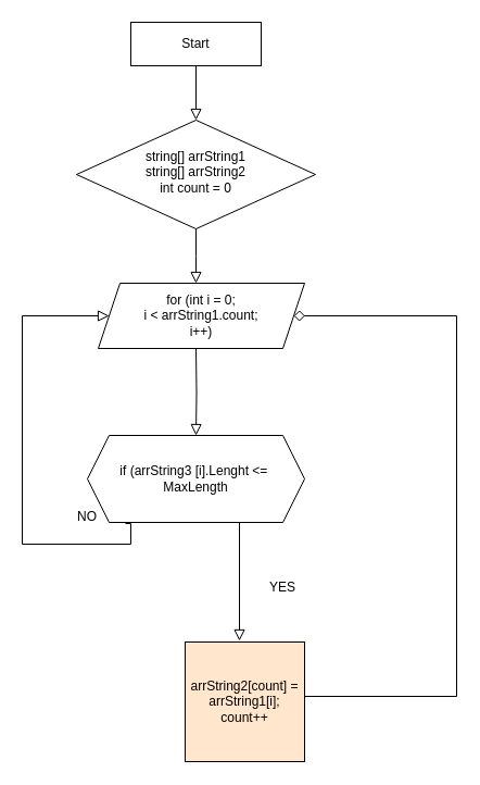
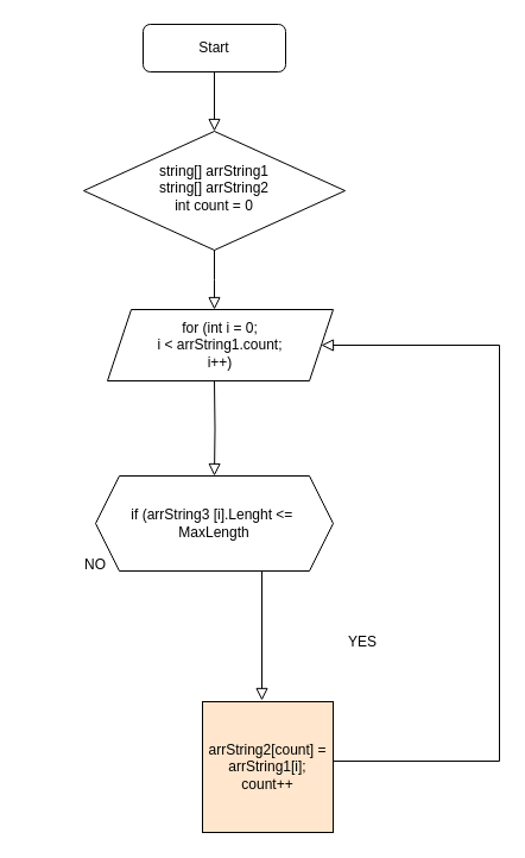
- <mxCell id="3" value="Start" style="whiteSpace=wrap;html=1;fontSize=12;glass=0;strokeWidth=1;shadow=0;rounded=0;" parent="1" vertex="1"><mxGeometry x="120" y="20" width="120" height="40" as="geometry" /></mxCell>
+ <mxCell id="3" value="Start" style="rounded=1;whiteSpace=wrap;html=1;fontSize=12;glass=0;strokeWidth=1;shadow=0;" parent="1" vertex="1"><mxGeometry x="120" y="20" width="120" height="40" as="geometry" /></mxCell>
- <mxCell id="14" value="" style="rounded=0;html=1;jettySize=auto;orthogonalLoop=1;fontSize=11;endArrow=diamond;endFill=0;endSize=8;strokeWidth=1;shadow=0;labelBackgroundColor=none;edgeStyle=orthogonalEdgeStyle;exitX=1;exitY=0.5;exitDx=0;exitDy=0;entryX=1;entryY=0.5;entryDx=0;entryDy=0;" edge="1" parent="1" source="13" target="6"><mxGeometry relative="1" as="geometry"><mxPoint x="300" y="620" as="sourcePoint" /><mxPoint x="300" y="728.96" as="targetPoint" /><Array as="points"><mxPoint x="280" y="640" /><mxPoint x="420" y="640" /><mxPoint x="420" y="290" /></Array></mxGeometry></mxCell>
+ <mxCell id="14" value="" style="rounded=0;html=1;jettySize=auto;orthogonalLoop=1;fontSize=11;endArrow=block;endFill=0;endSize=8;strokeWidth=1;shadow=0;labelBackgroundColor=none;edgeStyle=orthogonalEdgeStyle;exitX=1;exitY=0.5;exitDx=0;exitDy=0;entryX=1;entryY=0.5;entryDx=0;entryDy=0;" edge="1" parent="1" source="13" target="6"><mxGeometry relative="1" as="geometry"><mxPoint x="300" y="620" as="sourcePoint" /><mxPoint x="300" y="728.96" as="targetPoint" /><Array as="points"><mxPoint x="280" y="640" /><mxPoint x="420" y="640" /><mxPoint x="420" y="290" /></Array></mxGeometry></mxCell>
- <mxCell id="9" value="" style="rounded=0;html=1;jettySize=auto;orthogonalLoop=1;fontSize=11;endArrow=block;endFill=0;endSize=8;strokeWidth=1;shadow=0;labelBackgroundColor=none;edgeStyle=orthogonalEdgeStyle;exitX=0.175;exitY=1.013;exitDx=0;exitDy=0;exitPerimeter=0;entryX=0;entryY=0.5;entryDx=0;entryDy=0;" edge="1" parent="1" source="7" target="6"><mxGeometry relative="1" as="geometry"><mxPoint x="190" y="330" as="sourcePoint" /><mxPoint x="141" y="590" as="targetPoint" /><Array as="points"><mxPoint x="120" y="481" /><mxPoint x="120" y="500" /><mxPoint x="20" y="500" /><mxPoint x="20" y="290" /></Array></mxGeometry></mxCell>
- <mxCell id="12" value="YES" style="text;html=1;strokeColor=none;fillColor=none;align=center;verticalAlign=middle;whiteSpace=wrap;rounded=0;" vertex="1" parent="1"><mxGeometry x="230" y="525" width="60" height="30" as="geometry" /></mxCell>
+ <mxCell id="12" value="YES" style="text;html=1;strokeColor=none;fillColor=none;align=center;verticalAlign=middle;whiteSpace=wrap;rounded=0;" vertex="1" parent="1"><mxGeometry x="275" y="525" width="60" height="30" as="geometry" /></mxCell>
